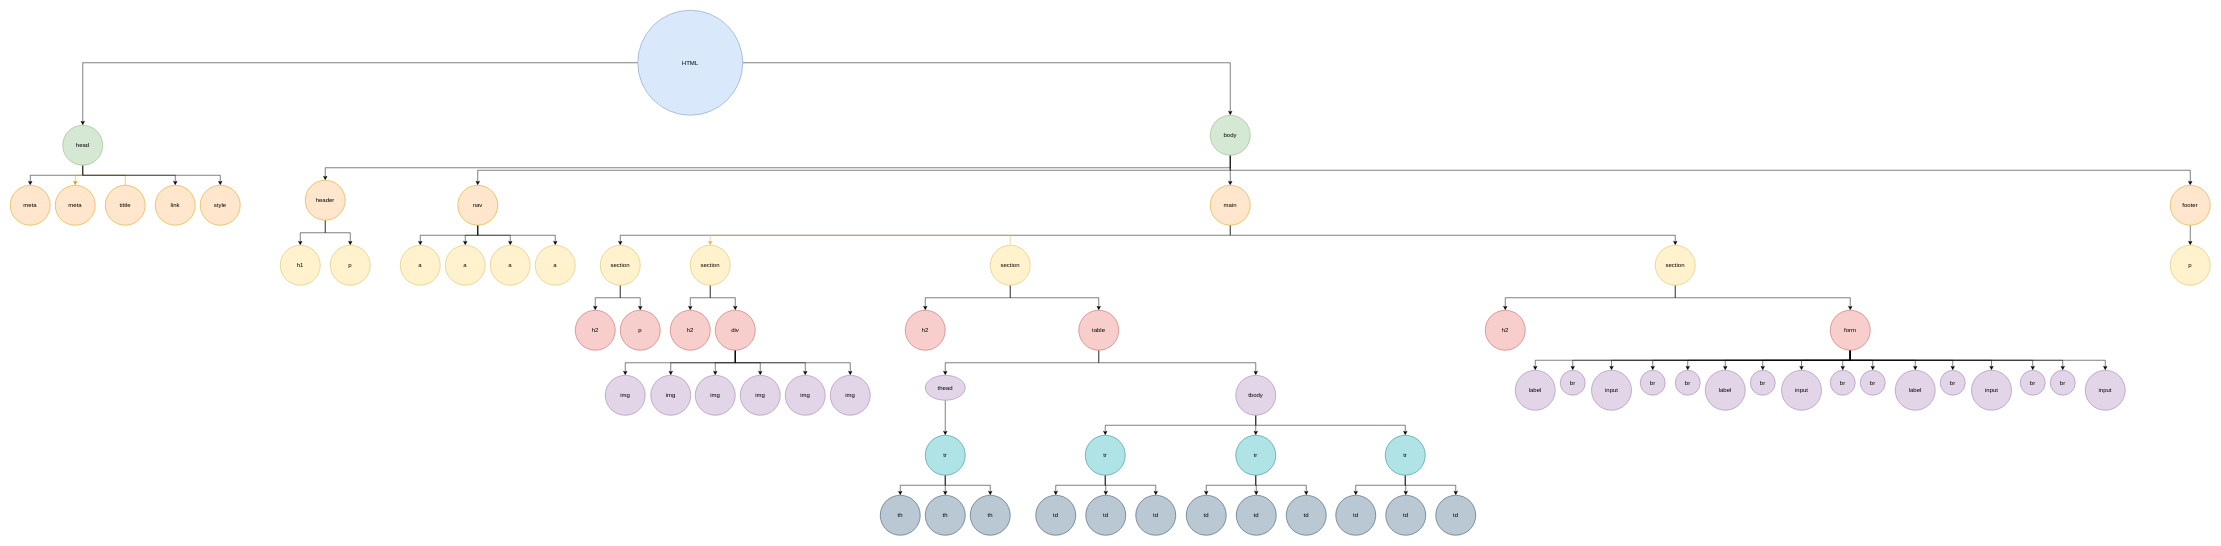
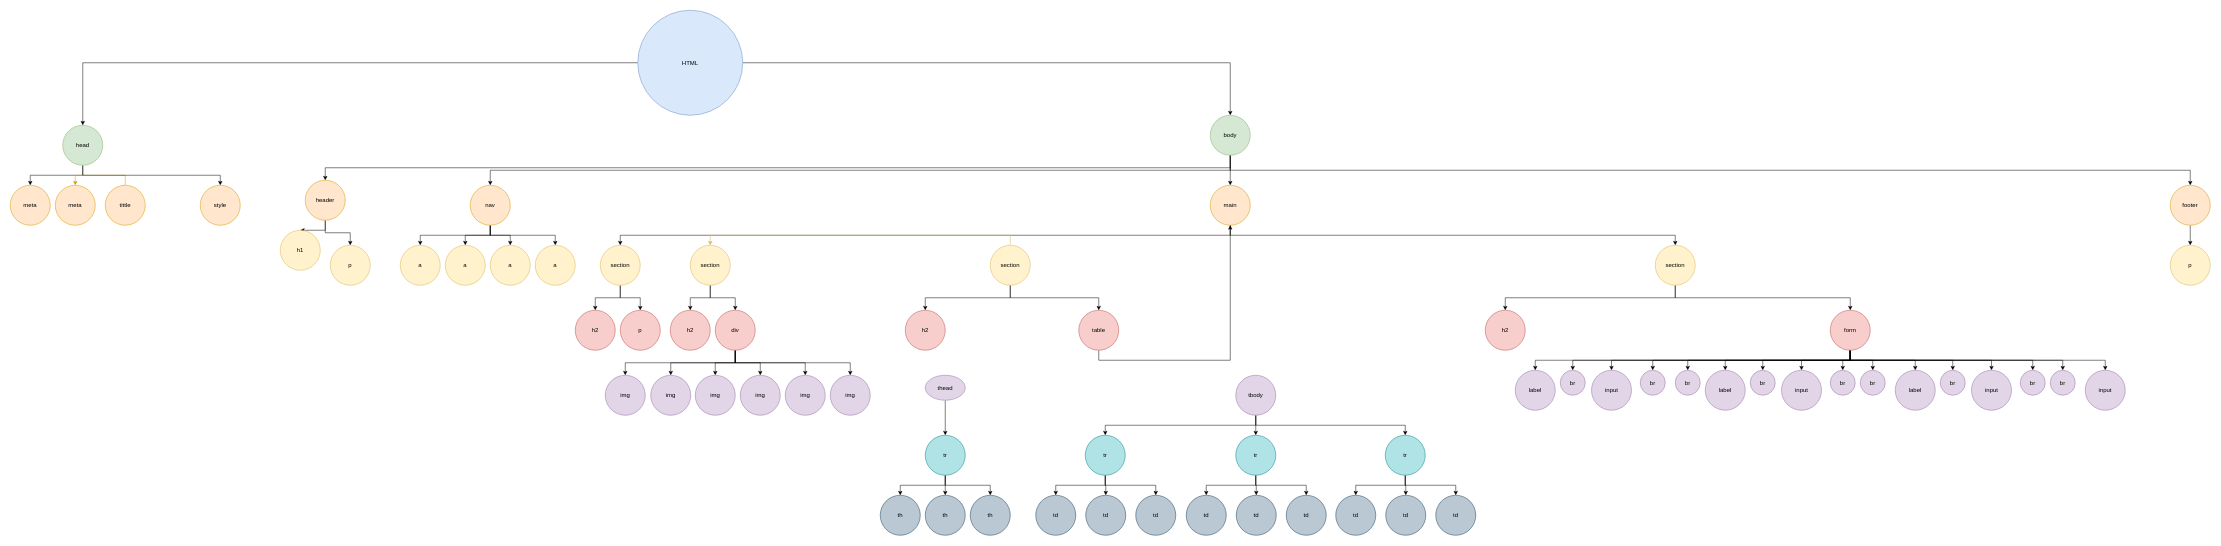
- <mxCell id="7" style="edgeStyle=orthogonalEdgeStyle;rounded=0;orthogonalLoop=1;jettySize=auto;html=1;exitX=0.5;exitY=1;exitDx=0;exitDy=0;entryX=0.5;entryY=0;entryDx=0;entryDy=0;" edge="1" parent="1" source="9" target="18"><mxGeometry relative="1" as="geometry" /></mxCell>
- <mxCell id="18" value="link" style="ellipse;whiteSpace=wrap;html=1;aspect=fixed;fillColor=#ffe6cc;strokeColor=#d79b00;" vertex="1" parent="1"><mxGeometry x="310" y="370" width="80" height="80" as="geometry" /></mxCell>
- <mxCell id="24" value="nav" style="ellipse;whiteSpace=wrap;html=1;aspect=fixed;fillColor=#ffe6cc;strokeColor=#d79b00;" vertex="1" parent="1"><mxGeometry x="915" y="370" width="80" height="80" as="geometry" /></mxCell>
+ <mxCell id="24" value="nav" style="ellipse;whiteSpace=wrap;html=1;aspect=fixed;fillColor=#ffe6cc;strokeColor=#d79b00;" vertex="1" parent="1"><mxGeometry x="940" y="370" width="80" height="80" as="geometry" /></mxCell>
- <mxCell id="34" value="h1" style="ellipse;whiteSpace=wrap;html=1;aspect=fixed;fillColor=#fff2cc;strokeColor=#d6b656;" vertex="1" parent="1"><mxGeometry x="560" y="490" width="80" height="80" as="geometry" /></mxCell>
+ <mxCell id="34" value="h1" style="ellipse;whiteSpace=wrap;html=1;aspect=fixed;fillColor=#fff2cc;strokeColor=#d6b656;" vertex="1" parent="1"><mxGeometry x="560" y="460" width="80" height="80" as="geometry" /></mxCell>
- <mxCell id="69" style="edgeStyle=orthogonalEdgeStyle;rounded=0;orthogonalLoop=1;jettySize=auto;html=1;exitX=0.5;exitY=1;exitDx=0;exitDy=0;entryX=0.5;entryY=0;entryDx=0;entryDy=0;" edge="1" parent="1" source="71" target="73"><mxGeometry relative="1" as="geometry" /></mxCell>
- <mxCell id="70" style="edgeStyle=orthogonalEdgeStyle;rounded=0;orthogonalLoop=1;jettySize=auto;html=1;exitX=0.5;exitY=1;exitDx=0;exitDy=0;" edge="1" parent="1" source="71" target="77"><mxGeometry relative="1" as="geometry" /></mxCell>
+ <mxCell id="70" style="edgeStyle=orthogonalEdgeStyle;rounded=0;orthogonalLoop=1;jettySize=auto;html=1;exitX=0.5;exitY=1;exitDx=0;exitDy=0;" edge="1" parent="1" source="71" target="31"><mxGeometry relative="1" as="geometry" /></mxCell>
